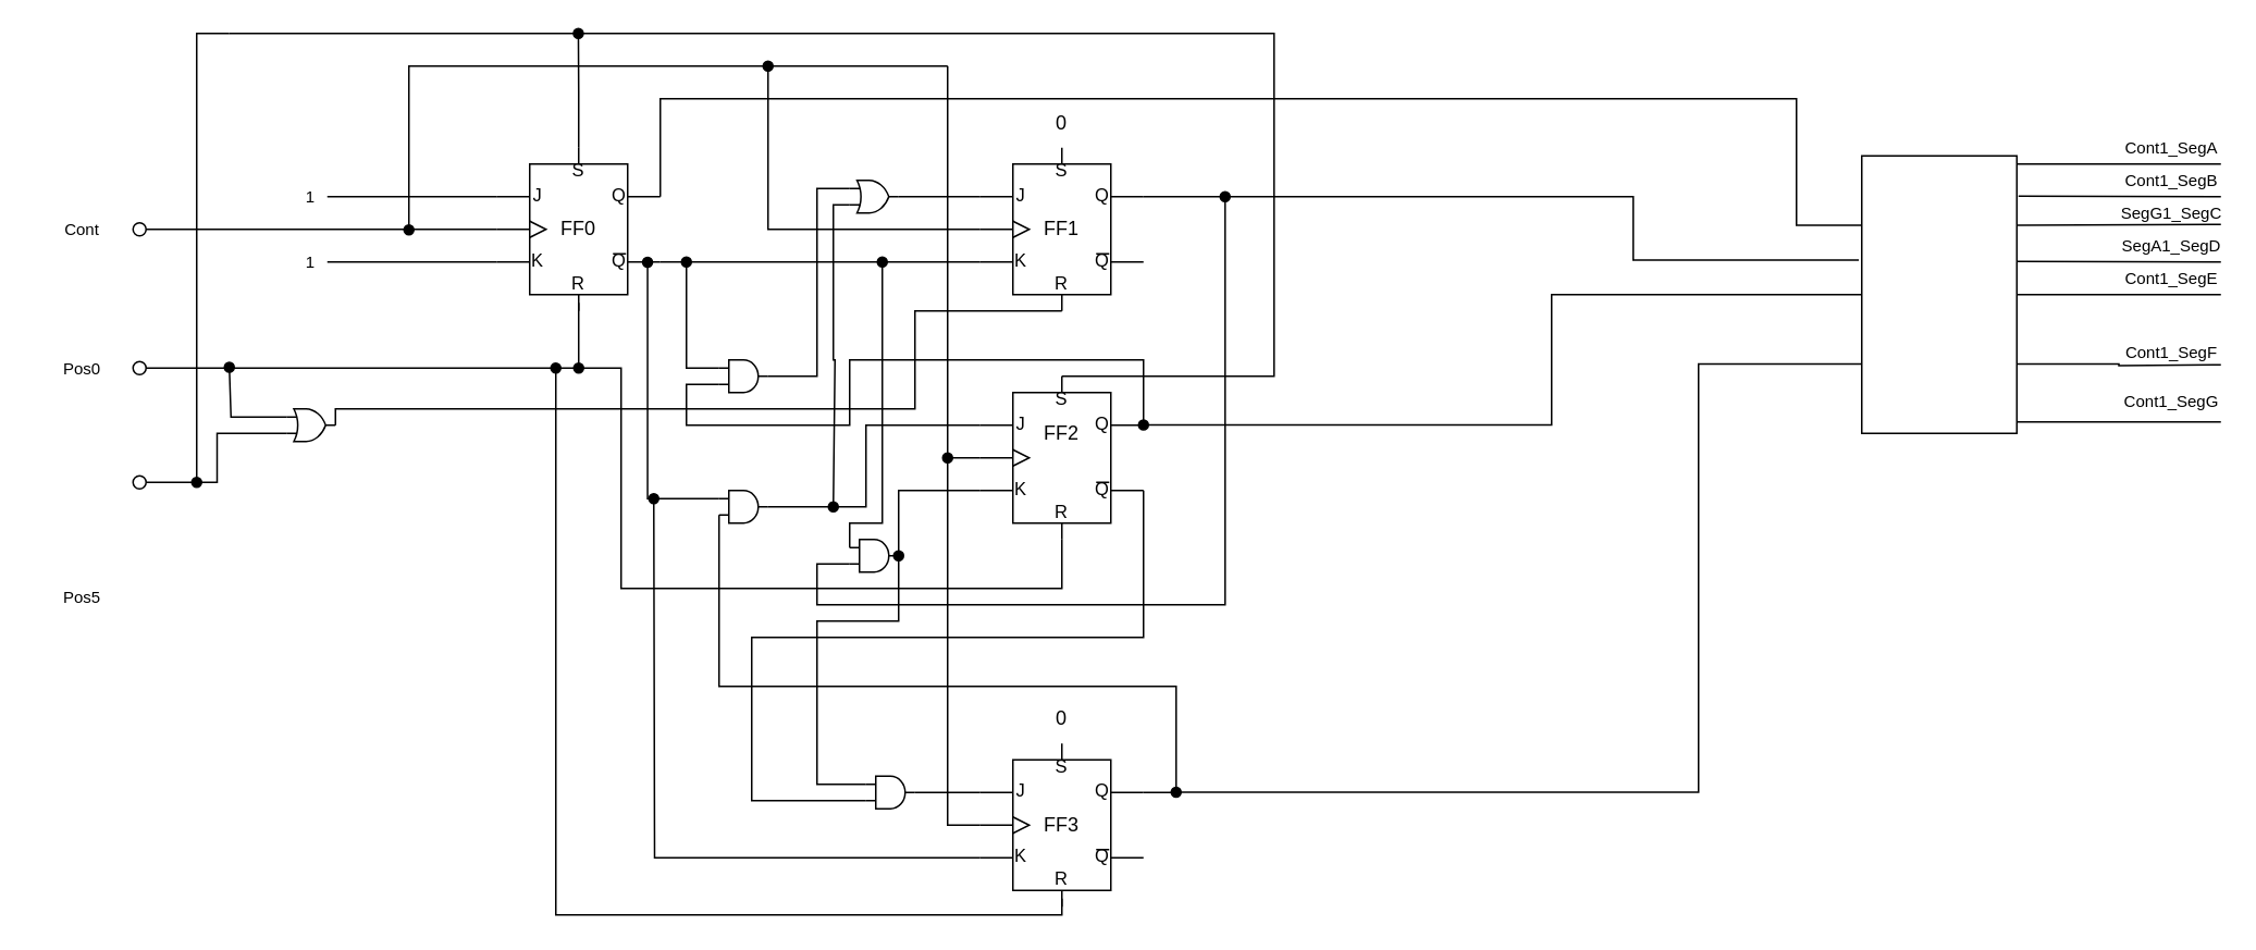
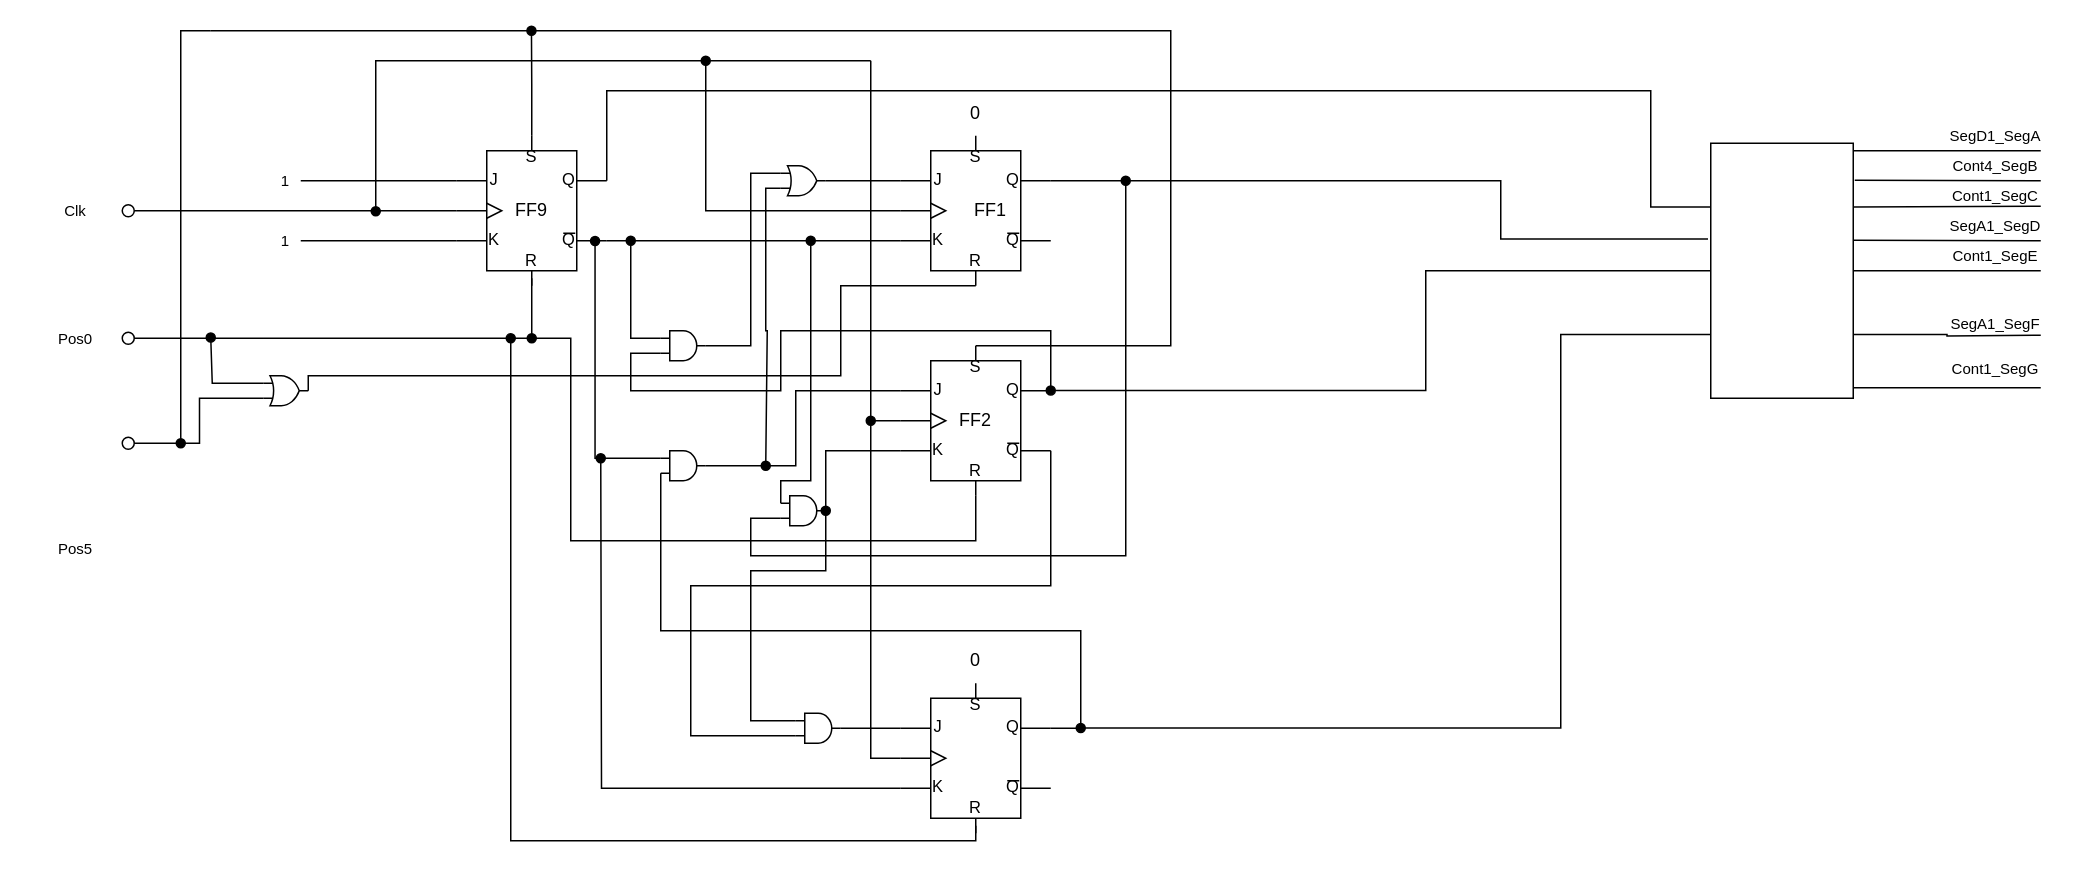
- <mxCell id="70" value="Cont1_SegA" style="text;strokeColor=none;align=center;fillColor=none;html=1;verticalAlign=middle;whiteSpace=wrap;rounded=0;fontSize=10;" vertex="1" parent="1"><mxGeometry x="1300" y="75" width="60" height="30" as="geometry" /></mxCell>
+ <mxCell id="70" value="SegD1_SegA" style="text;strokeColor=none;align=center;fillColor=none;html=1;verticalAlign=middle;whiteSpace=wrap;rounded=0;fontSize=10;" vertex="1" parent="1"><mxGeometry x="1300" y="75" width="60" height="30" as="geometry" /></mxCell>
- <mxCell id="71" value="Cont1_SegB" style="text;strokeColor=none;align=center;fillColor=none;html=1;verticalAlign=middle;whiteSpace=wrap;rounded=0;fontSize=10;" vertex="1" parent="1"><mxGeometry x="1300" y="95" width="60" height="30" as="geometry" /></mxCell>
+ <mxCell id="71" value="Cont4_SegB" style="text;strokeColor=none;align=center;fillColor=none;html=1;verticalAlign=middle;whiteSpace=wrap;rounded=0;fontSize=10;" vertex="1" parent="1"><mxGeometry x="1300" y="95" width="60" height="30" as="geometry" /></mxCell>
- <mxCell id="72" value="SegG1_SegC" style="text;strokeColor=none;align=center;fillColor=none;html=1;verticalAlign=middle;whiteSpace=wrap;rounded=0;fontSize=10;" vertex="1" parent="1"><mxGeometry x="1300" y="115" width="60" height="30" as="geometry" /></mxCell>
+ <mxCell id="72" value="Cont1_SegC" style="text;strokeColor=none;align=center;fillColor=none;html=1;verticalAlign=middle;whiteSpace=wrap;rounded=0;fontSize=10;" vertex="1" parent="1"><mxGeometry x="1300" y="115" width="60" height="30" as="geometry" /></mxCell>
- <mxCell id="10" value="Cont" style="text;strokeColor=none;align=center;fillColor=none;html=1;verticalAlign=middle;whiteSpace=wrap;rounded=0;fontSize=10;" parent="1" vertex="1"><mxGeometry x="20" y="125" width="60" height="30" as="geometry" /></mxCell>
+ <mxCell id="10" value="Clk" style="text;strokeColor=none;align=center;fillColor=none;html=1;verticalAlign=middle;whiteSpace=wrap;rounded=0;fontSize=10;" parent="1" vertex="1"><mxGeometry x="20" y="125" width="60" height="30" as="geometry" /></mxCell>
- <mxCell id="35" value="FF0" style="text;strokeColor=none;align=center;fillColor=none;html=1;verticalAlign=middle;whiteSpace=wrap;rounded=0;" vertex="1" parent="1"><mxGeometry x="324" y="125" width="60" height="30" as="geometry" /></mxCell>
+ <mxCell id="35" value="FF9" style="text;strokeColor=none;align=center;fillColor=none;html=1;verticalAlign=middle;whiteSpace=wrap;rounded=0;" vertex="1" parent="1"><mxGeometry x="324" y="125" width="60" height="30" as="geometry" /></mxCell>
- <mxCell id="34" value="FF1" style="text;strokeColor=none;align=center;fillColor=none;html=1;verticalAlign=middle;whiteSpace=wrap;rounded=0;" vertex="1" parent="1"><mxGeometry x="620" y="125" width="60" height="30" as="geometry" /></mxCell>
+ <mxCell id="34" value="FF1" style="text;strokeColor=none;align=center;fillColor=none;html=1;verticalAlign=middle;whiteSpace=wrap;rounded=0;" vertex="1" parent="1"><mxGeometry x="630" y="125" width="60" height="30" as="geometry" /></mxCell>
- <mxCell id="75" value="Cont1_SegF" style="text;strokeColor=none;align=center;fillColor=none;html=1;verticalAlign=middle;whiteSpace=wrap;rounded=0;fontSize=10;" vertex="1" parent="1"><mxGeometry x="1300" y="200" width="60" height="30" as="geometry" /></mxCell>
+ <mxCell id="75" value="SegA1_SegF" style="text;strokeColor=none;align=center;fillColor=none;html=1;verticalAlign=middle;whiteSpace=wrap;rounded=0;fontSize=10;" vertex="1" parent="1"><mxGeometry x="1300" y="200" width="60" height="30" as="geometry" /></mxCell>
- <mxCell id="33" value="FF2" style="text;strokeColor=none;align=center;fillColor=none;html=1;verticalAlign=middle;whiteSpace=wrap;rounded=0;" vertex="1" parent="1"><mxGeometry x="620" y="250" width="60" height="30" as="geometry" /></mxCell>
+ <mxCell id="33" value="FF2" style="text;strokeColor=none;align=center;fillColor=none;html=1;verticalAlign=middle;whiteSpace=wrap;rounded=0;" vertex="1" parent="1"><mxGeometry x="620" y="265" width="60" height="30" as="geometry" /></mxCell>
- <mxCell id="32" value="FF3" style="text;strokeColor=none;align=center;fillColor=none;html=1;verticalAlign=middle;whiteSpace=wrap;rounded=0;" vertex="1" parent="1"><mxGeometry x="620" y="490" width="60" height="30" as="geometry" /></mxCell>
